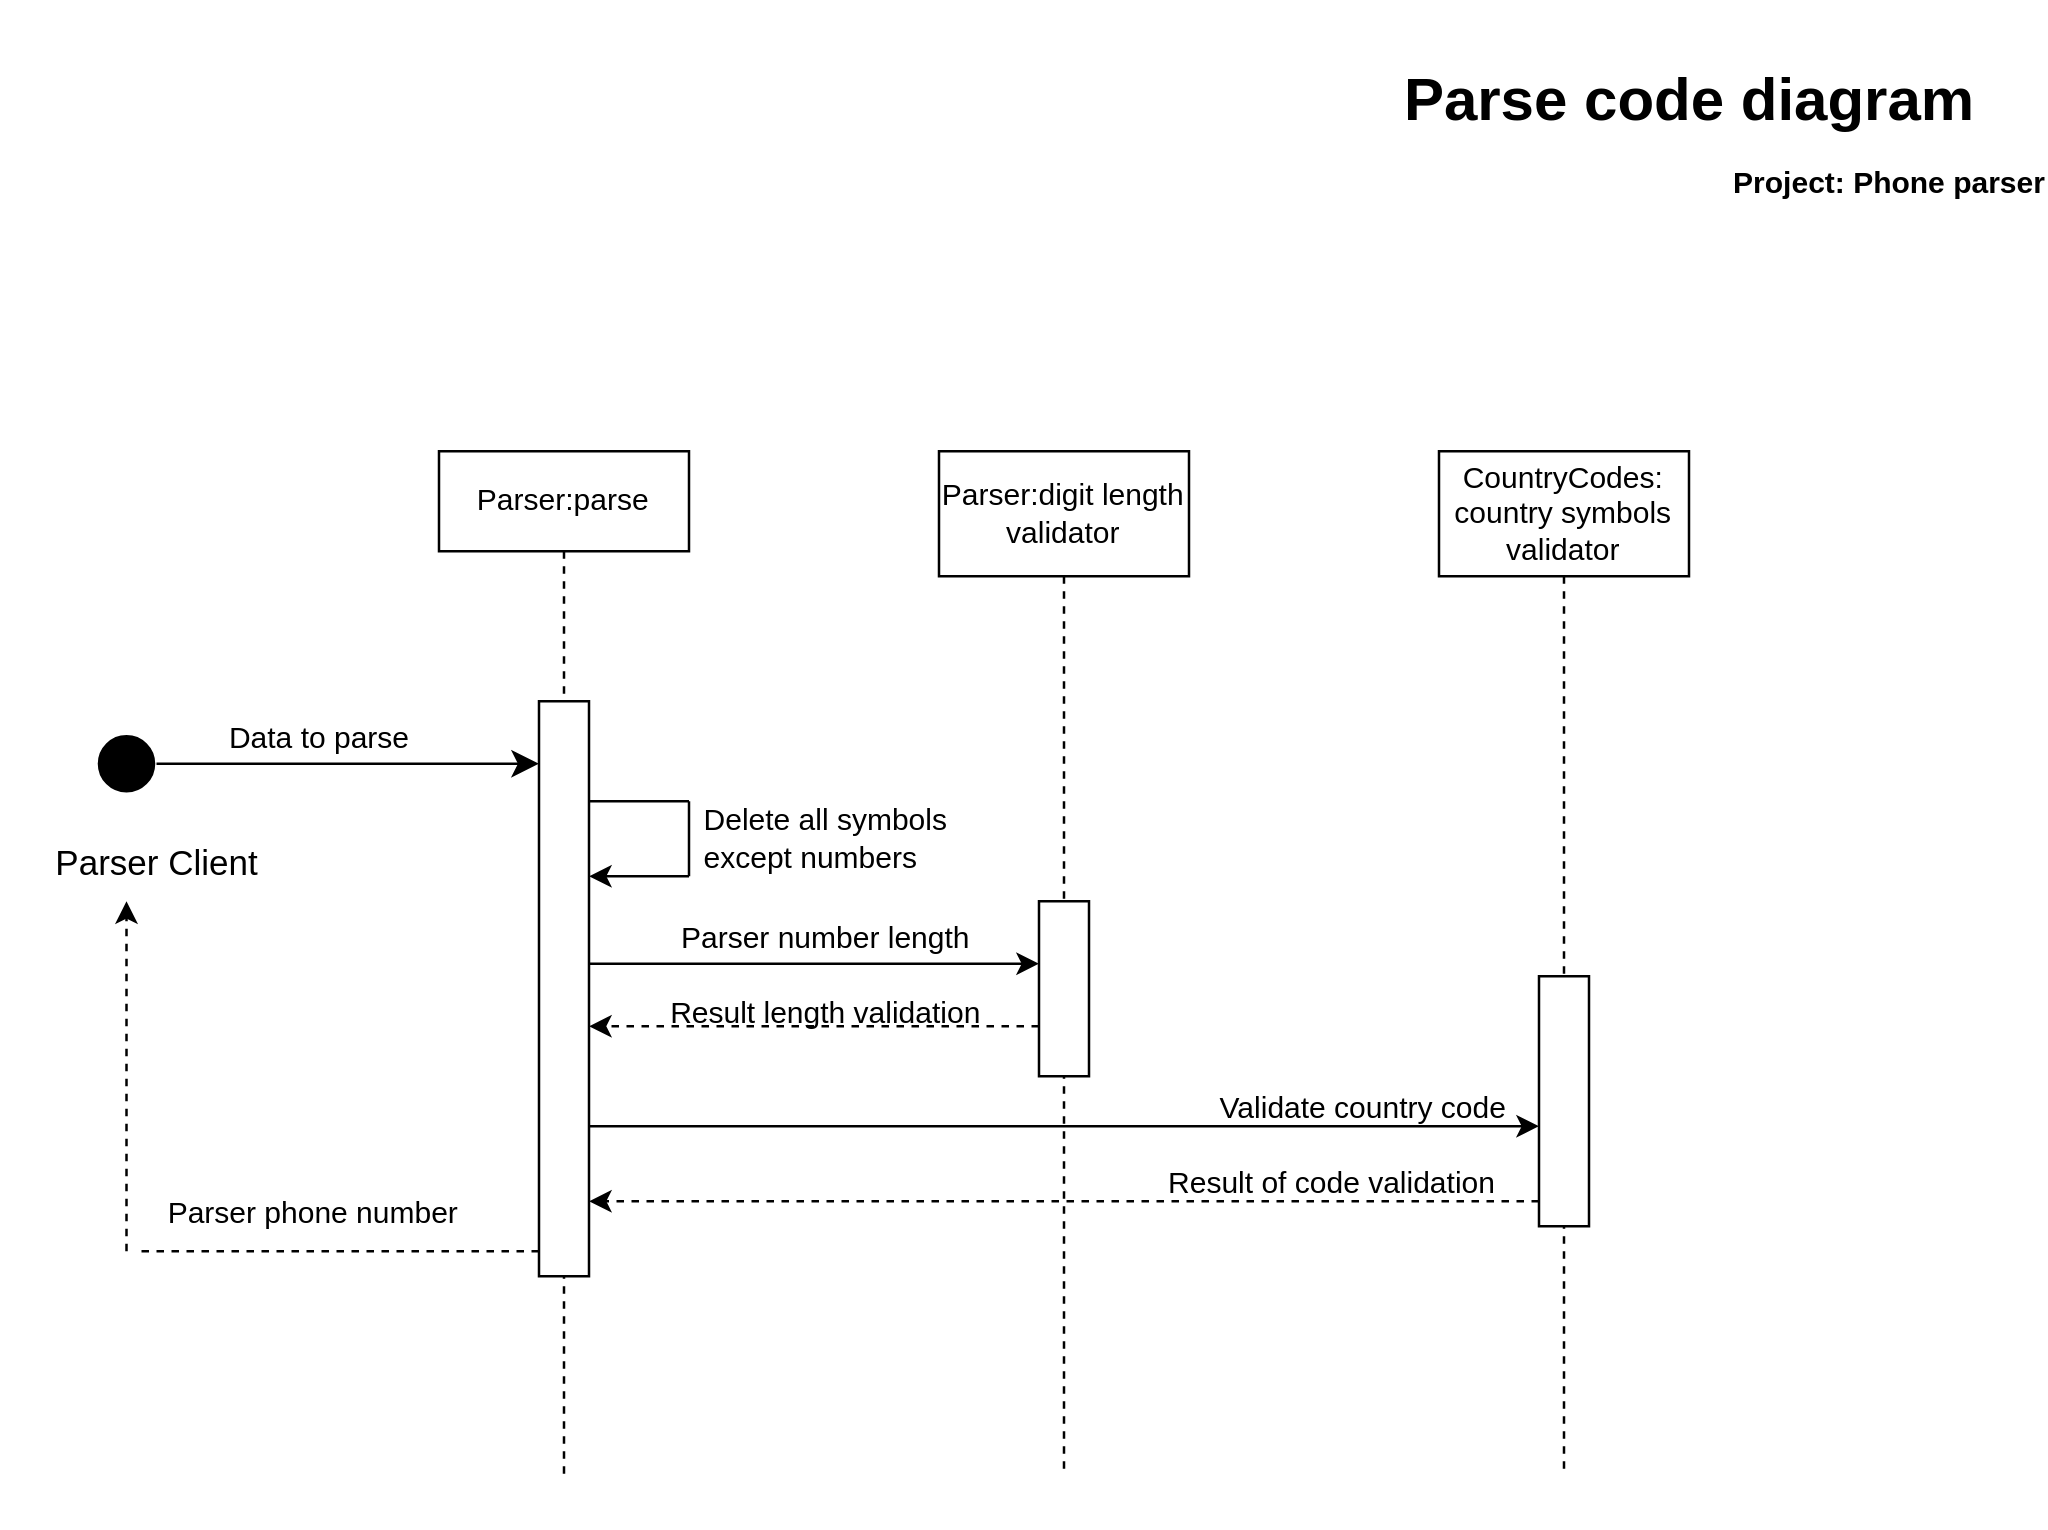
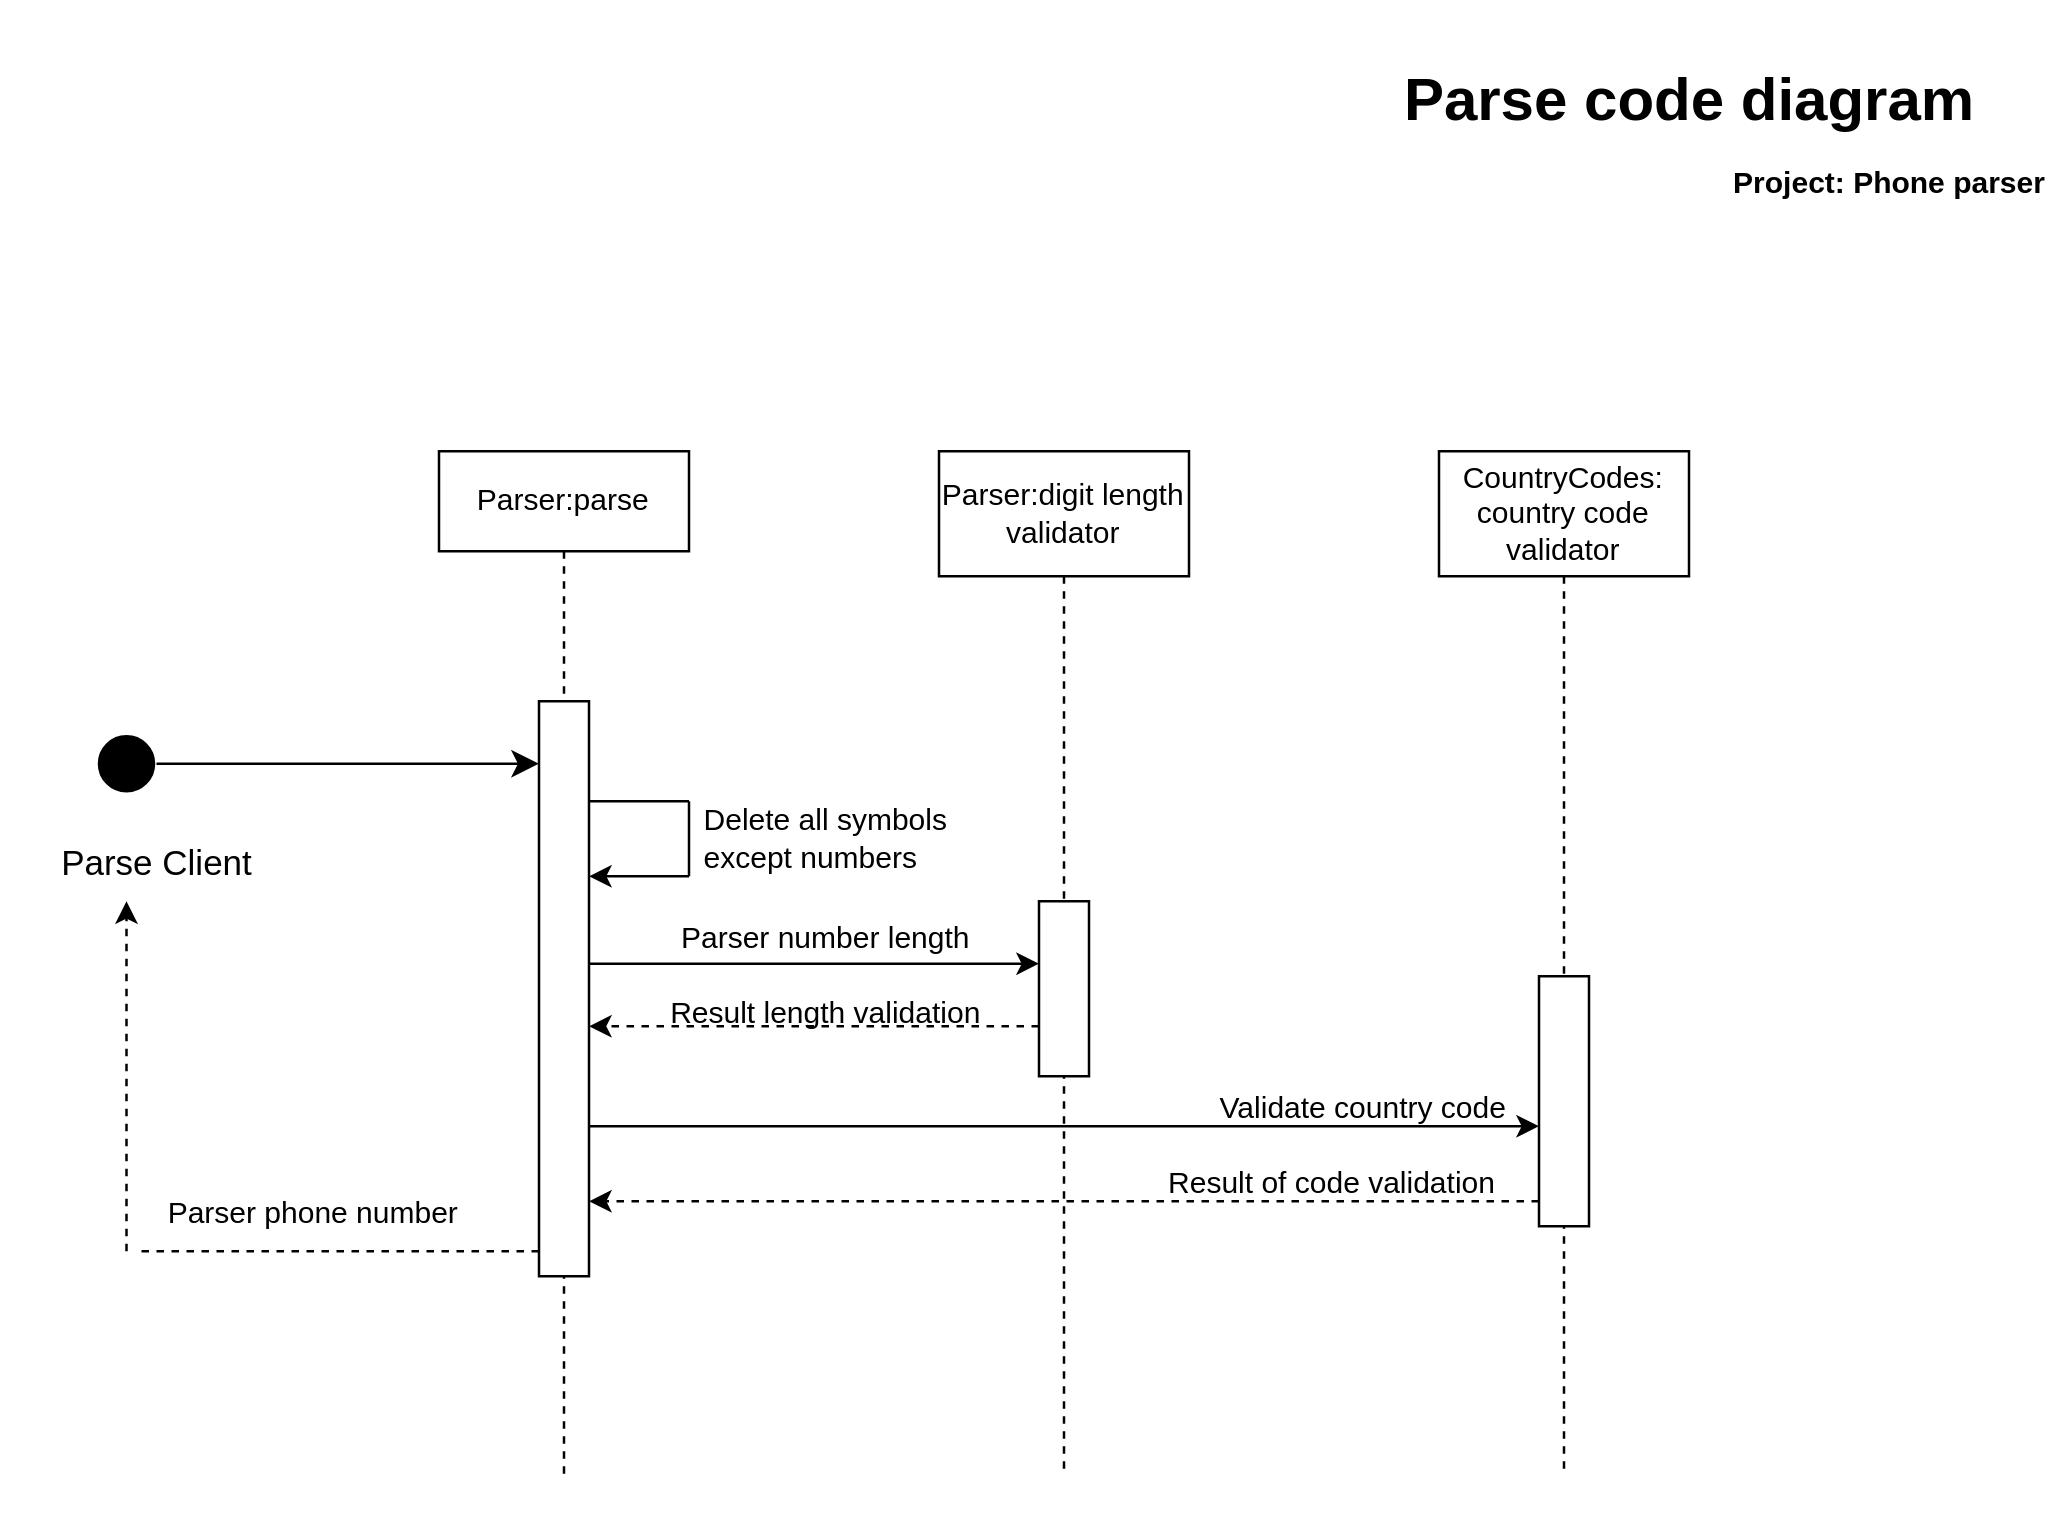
- <mxCell id="6" value="CountryCodes:&lt;br&gt;country symbols validator" style="shape=umlLifeline;perimeter=lifelinePerimeter;whiteSpace=wrap;html=1;container=1;dropTarget=0;collapsible=0;recursiveResize=0;outlineConnect=0;portConstraint=eastwest;newEdgeStyle={&quot;edgeStyle&quot;:&quot;elbowEdgeStyle&quot;,&quot;elbow&quot;:&quot;vertical&quot;,&quot;curved&quot;:0,&quot;rounded&quot;:0};size=50;" vertex="1" parent="1"><mxGeometry x="575" y="180" width="100" height="410" as="geometry" /></mxCell>
+ <mxCell id="6" value="CountryCodes:&lt;br&gt;country code validator" style="shape=umlLifeline;perimeter=lifelinePerimeter;whiteSpace=wrap;html=1;container=1;dropTarget=0;collapsible=0;recursiveResize=0;outlineConnect=0;portConstraint=eastwest;newEdgeStyle={&quot;edgeStyle&quot;:&quot;elbowEdgeStyle&quot;,&quot;elbow&quot;:&quot;vertical&quot;,&quot;curved&quot;:0,&quot;rounded&quot;:0};size=50;" vertex="1" parent="1"><mxGeometry x="575" y="180" width="100" height="410" as="geometry" /></mxCell>
- <mxCell id="27" value="&lt;font style=&quot;font-size: 12px;&quot;&gt;Data to parse&lt;/font&gt;" style="text;html=1;strokeColor=none;fillColor=none;align=center;verticalAlign=middle;whiteSpace=wrap;rounded=0;" vertex="1" parent="1"><mxGeometry x="85" y="280" width="85" height="30" as="geometry" /></mxCell>
- <mxCell id="26" value="&lt;font style=&quot;font-size: 14px;&quot;&gt;Parser Client&lt;/font&gt;" style="text;html=1;strokeColor=none;fillColor=none;align=center;verticalAlign=middle;whiteSpace=wrap;rounded=0;" vertex="1" parent="1"><mxGeometry x="20" y="330" width="85" height="30" as="geometry" /></mxCell>
+ <mxCell id="26" value="&lt;font style=&quot;font-size: 14px;&quot;&gt;Parse Client&lt;/font&gt;" style="text;html=1;strokeColor=none;fillColor=none;align=center;verticalAlign=middle;whiteSpace=wrap;rounded=0;" vertex="1" parent="1"><mxGeometry x="20" y="330" width="85" height="30" as="geometry" /></mxCell>
